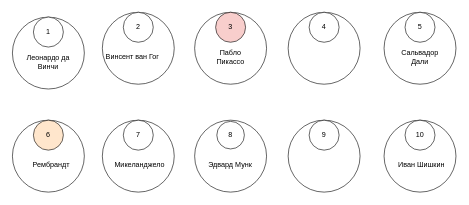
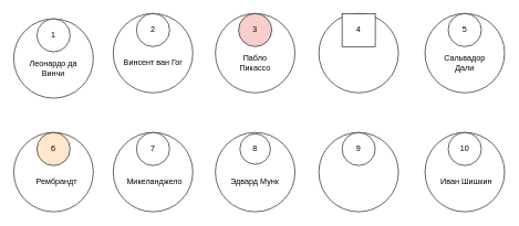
- <mxCell id="16" value="4" style="ellipse;whiteSpace=wrap;html=1;aspect=fixed;" parent="14" vertex="1"><mxGeometry x="35" width="50" height="50" as="geometry" /></mxCell>
+ <mxCell id="16" value="4" style="whiteSpace=wrap;html=1;aspect=fixed;rounded=0;" parent="14" vertex="1"><mxGeometry x="35" width="50" height="50" as="geometry" /></mxCell>
- <mxCell id="9" value="Винсент ван Гог" style="text;html=1;align=center;verticalAlign=middle;whiteSpace=wrap;rounded=0;" parent="6" vertex="1"><mxGeometry x="2.5" y="60" width="95" height="30" as="geometry" /></mxCell>
+ <mxCell id="9" value="Винсент ван Гог" style="text;html=1;align=center;verticalAlign=middle;whiteSpace=wrap;rounded=0;" parent="6" vertex="1"><mxGeometry x="12.5" y="60" width="95" height="30" as="geometry" /></mxCell>
